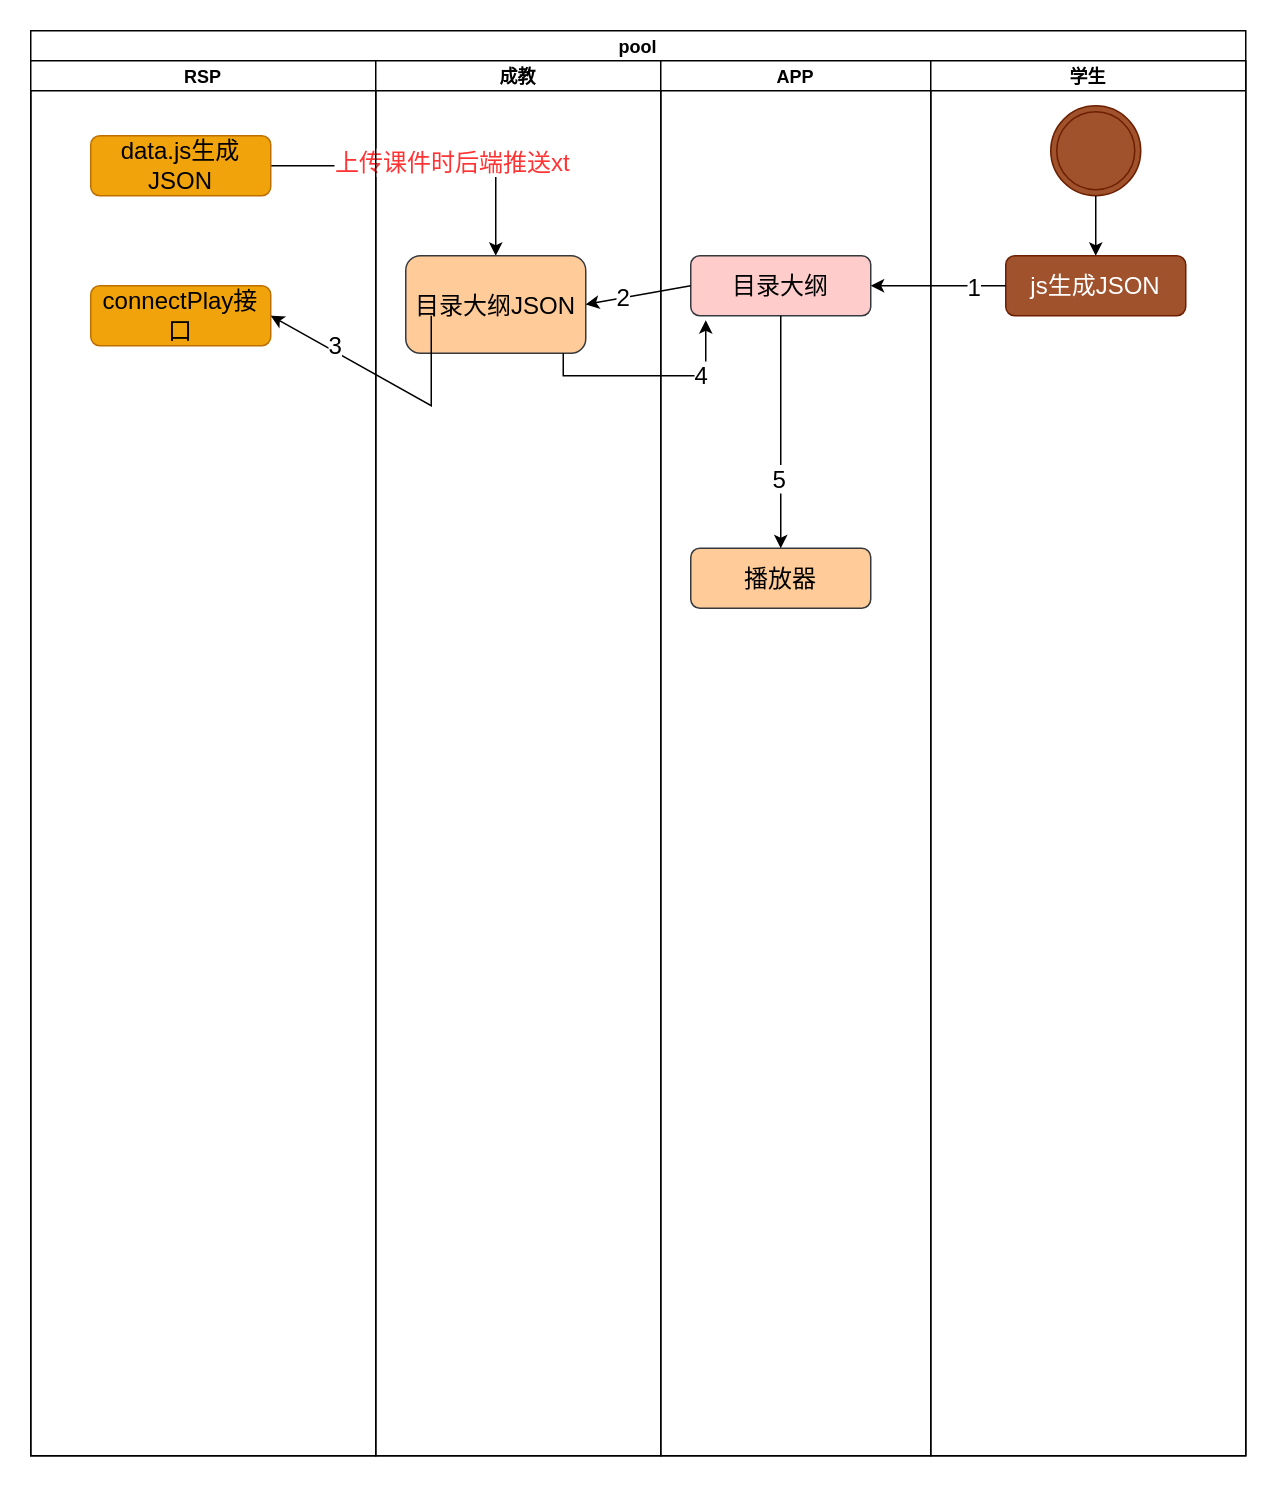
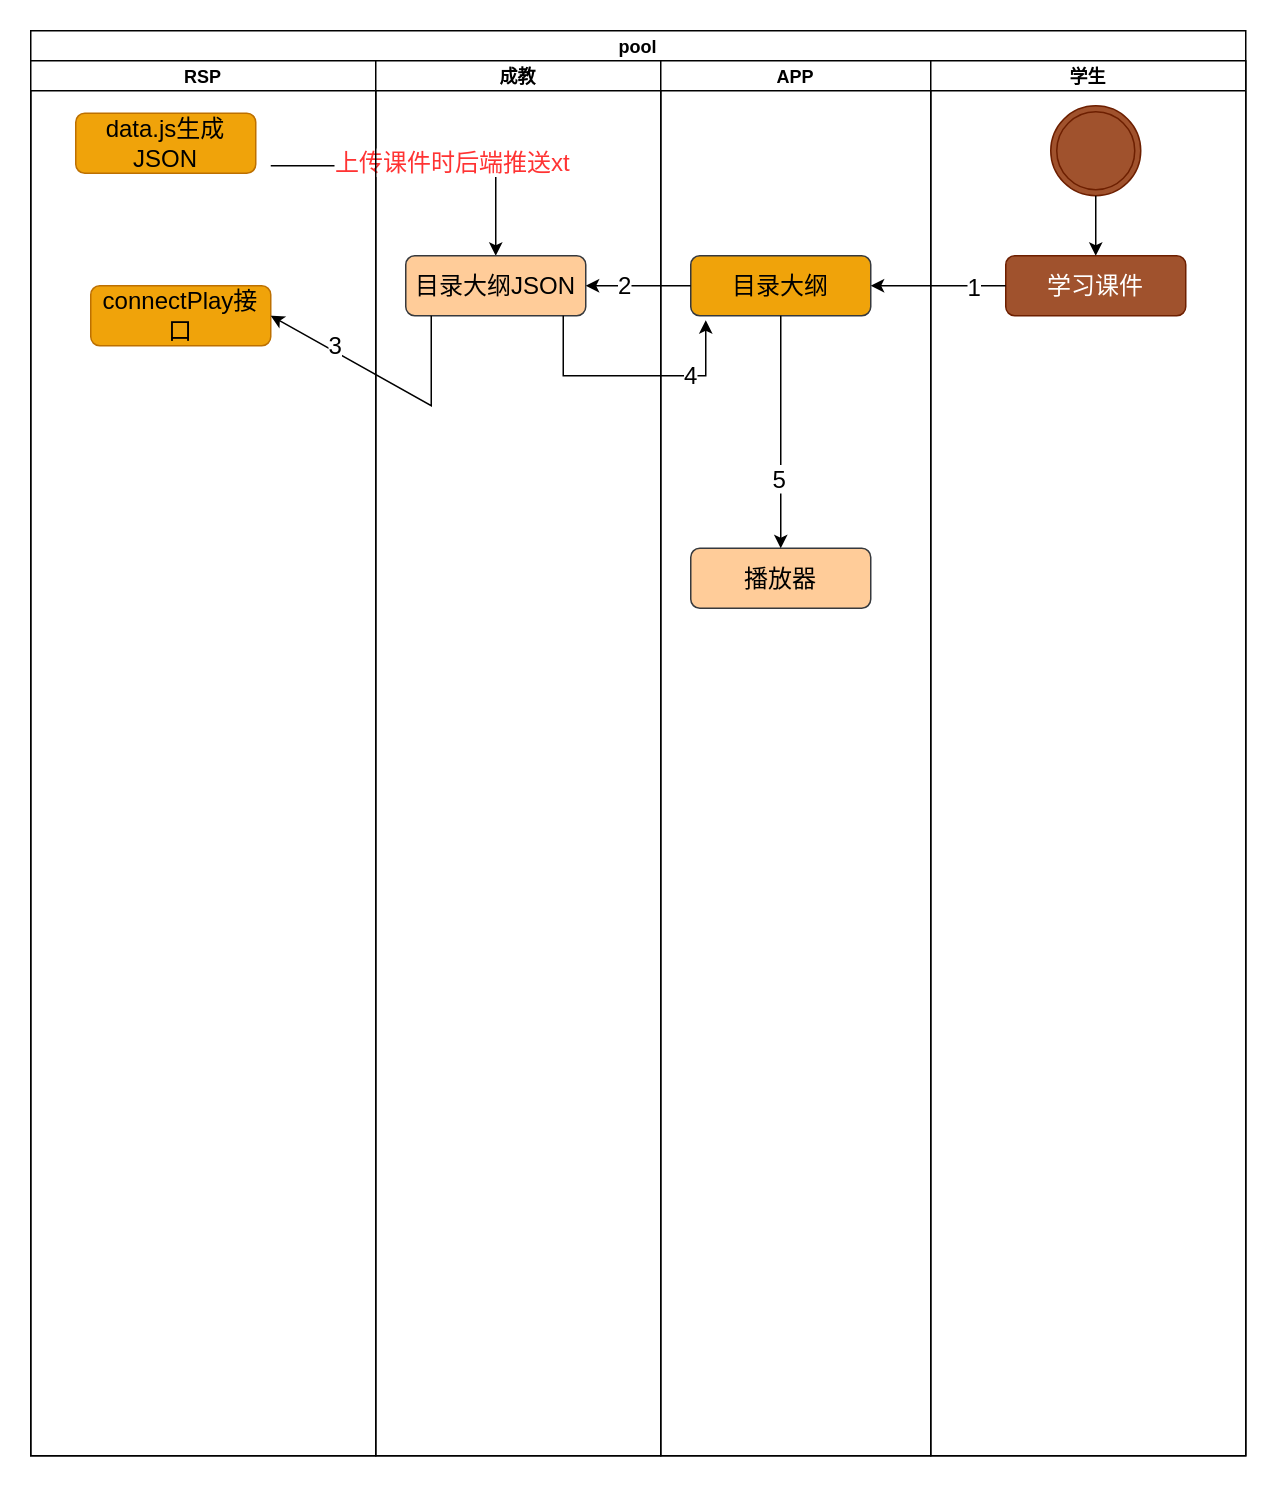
- <mxCell id="26" value="data.js生成JSON" style="rounded=1;whiteSpace=wrap;html=1;fontSize=16;fillColor=#f0a30a;strokeColor=#BD7000;fontColor=#000000;" vertex="1" parent="1"><mxGeometry x="60" y="90" width="120" height="40" as="geometry" /></mxCell>
+ <mxCell id="26" value="data.js生成JSON" style="rounded=1;whiteSpace=wrap;html=1;fontSize=16;fillColor=#f0a30a;strokeColor=#BD7000;fontColor=#000000;" vertex="1" parent="1"><mxGeometry x="50" y="75" width="120" height="40" as="geometry" /></mxCell>
- <mxCell id="10" value="目录大纲" style="rounded=1;whiteSpace=wrap;html=1;fontSize=16;fillColor=#ffcccc;strokeColor=#36393d;" parent="9" vertex="1"><mxGeometry x="20" y="130" width="120" height="40" as="geometry" /></mxCell>
+ <mxCell id="10" value="目录大纲" style="rounded=1;whiteSpace=wrap;html=1;fontSize=16;fillColor=#f0a30a;strokeColor=#36393d;" parent="9" vertex="1"><mxGeometry x="20" y="130" width="120" height="40" as="geometry" /></mxCell>
- <mxCell id="19" value="js生成JSON" style="rounded=1;whiteSpace=wrap;html=1;fontSize=16;fillColor=#a0522d;fontColor=#ffffff;strokeColor=#6D1F00;" parent="18" vertex="1"><mxGeometry x="50" y="130" width="120" height="40" as="geometry" /></mxCell>
+ <mxCell id="19" value="学习课件" style="rounded=1;whiteSpace=wrap;html=1;fontSize=16;fillColor=#a0522d;fontColor=#ffffff;strokeColor=#6D1F00;" parent="18" vertex="1"><mxGeometry x="50" y="130" width="120" height="40" as="geometry" /></mxCell>
- <mxCell id="8" value="目录大纲JSON" style="rounded=1;whiteSpace=wrap;html=1;fontSize=16;fillColor=#ffcc99;strokeColor=#36393d;" parent="7" vertex="1"><mxGeometry x="20" y="130" width="120" height="65" as="geometry" /></mxCell>
+ <mxCell id="8" value="目录大纲JSON" style="rounded=1;whiteSpace=wrap;html=1;fontSize=16;fillColor=#ffcc99;strokeColor=#36393d;" parent="7" vertex="1"><mxGeometry x="20" y="130" width="120" height="40" as="geometry" /></mxCell>
